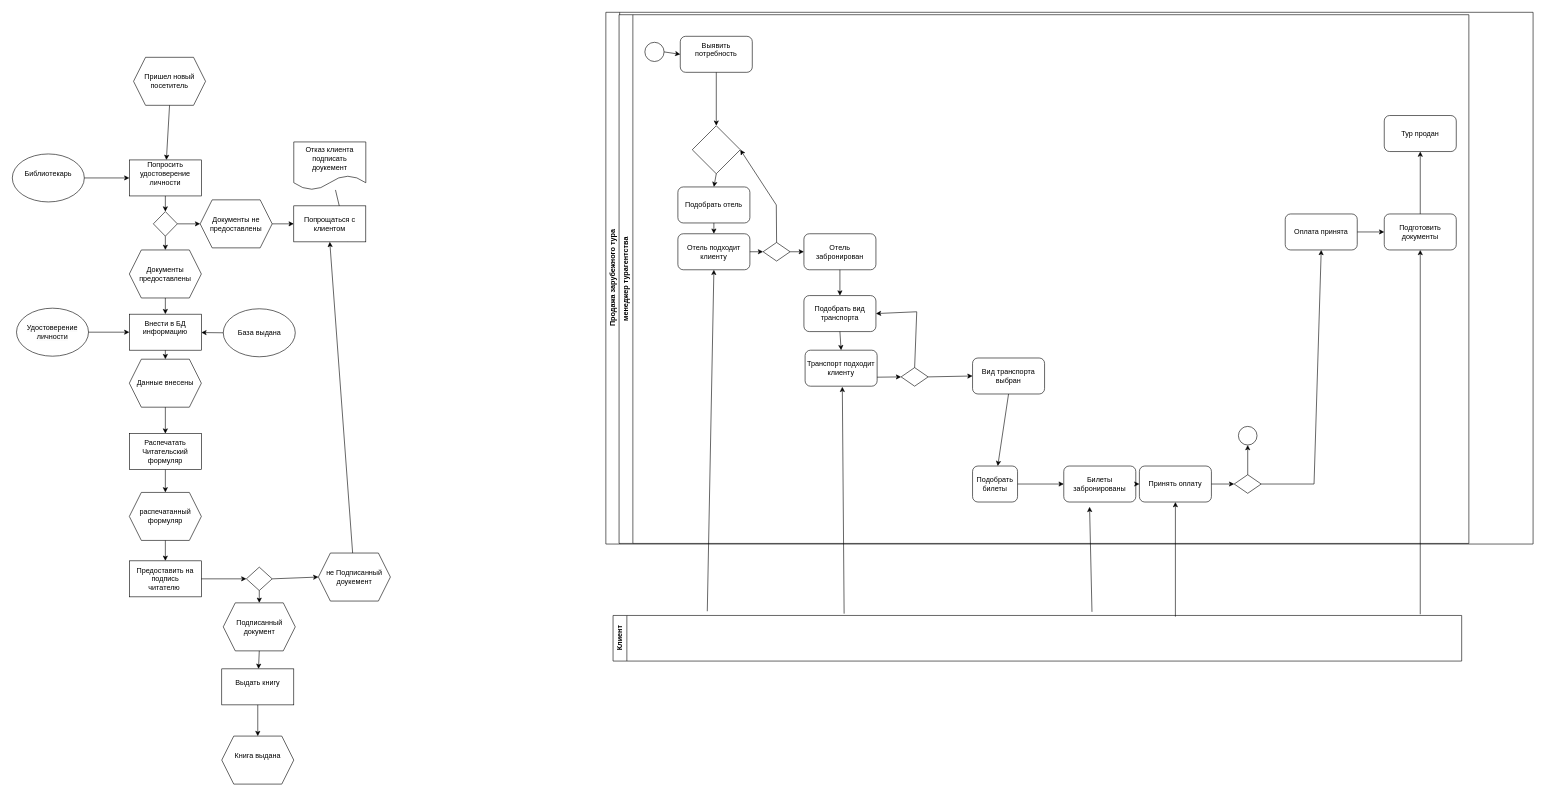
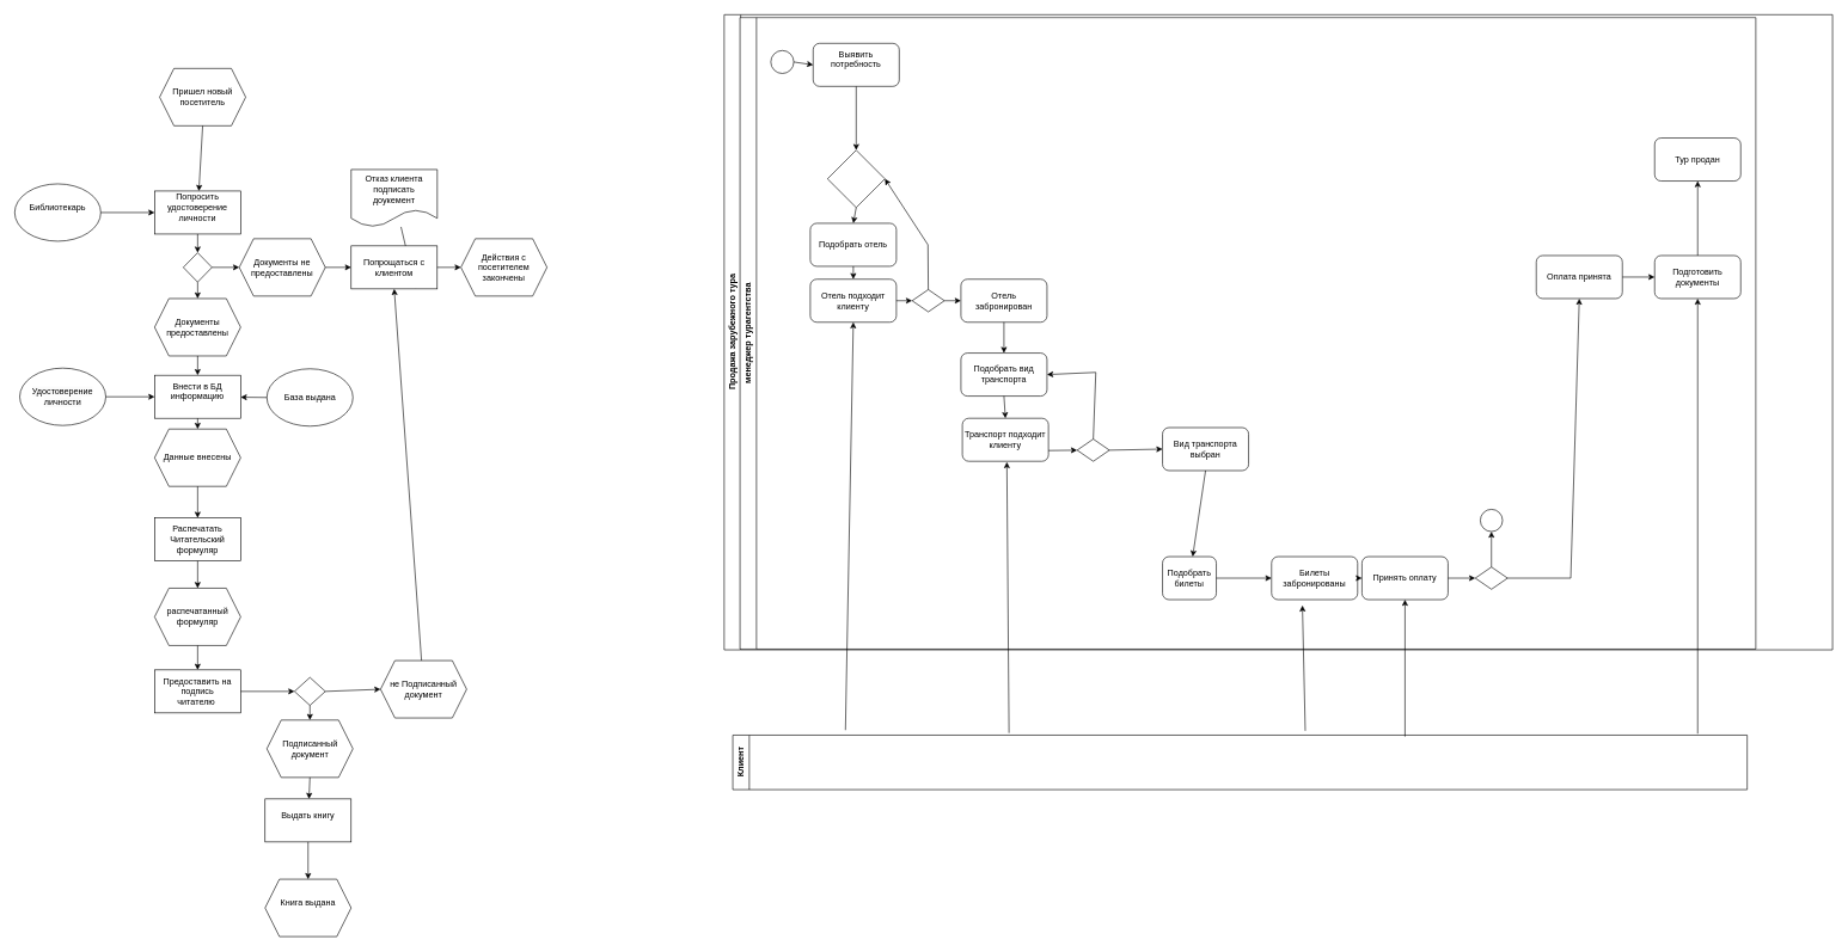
+ <mxCell id="85" value="" style="endArrow=classic;html=1;rounded=0;exitX=1;exitY=0.5;exitDx=0;exitDy=0;entryX=0;entryY=0.5;entryDx=0;entryDy=0;" edge="1" parent="1" source="84" target="12"><mxGeometry width="50" height="50" relative="1" as="geometry"><mxPoint x="585" y="391" as="sourcePoint" /><mxPoint x="635" y="341" as="targetPoint" /></mxGeometry></mxCell>
+ <mxCell id="12" value="Действия с посетителем закончены" style="shape=hexagon;perimeter=hexagonPerimeter2;whiteSpace=wrap;html=1;fixedSize=1;" vertex="1" parent="1"><mxGeometry x="642" y="332.5" width="120" height="80" as="geometry" /></mxCell>
- <mxCell id="29" value="не Подписанный доукемент" style="shape=hexagon;perimeter=hexagonPerimeter2;whiteSpace=wrap;html=1;fixedSize=1;" vertex="1" parent="1"><mxGeometry x="530" y="921" width="120" height="80" as="geometry" /></mxCell>
+ <mxCell id="29" value="не Подписанный документ" style="shape=hexagon;perimeter=hexagonPerimeter2;whiteSpace=wrap;html=1;fixedSize=1;" vertex="1" parent="1"><mxGeometry x="530" y="921" width="120" height="80" as="geometry" /></mxCell>
